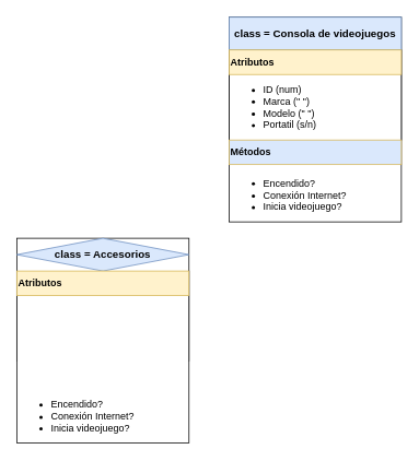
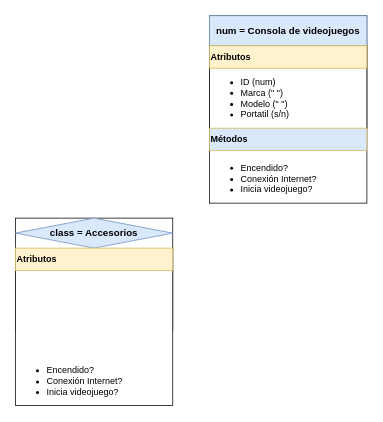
- <mxCell id="5" value="&lt;font size=&quot;1&quot; style=&quot;&quot;&gt;&lt;b style=&quot;font-size: 13px;&quot;&gt;class = Consola de videojuegos&lt;/b&gt;&lt;/font&gt;" style="rounded=0;whiteSpace=wrap;html=1;fillColor=#dae8fc;strokeColor=#6c8ebf;" vertex="1" parent="2"><mxGeometry width="210" height="40" as="geometry" /></mxCell>
+ <mxCell id="5" value="&lt;font size=&quot;1&quot; style=&quot;&quot;&gt;&lt;b style=&quot;font-size: 13px;&quot;&gt;num = Consola de videojuegos&lt;/b&gt;&lt;/font&gt;" style="rounded=0;whiteSpace=wrap;html=1;fillColor=#dae8fc;strokeColor=#6c8ebf;" vertex="1" parent="2"><mxGeometry width="210" height="40" as="geometry" /></mxCell>
